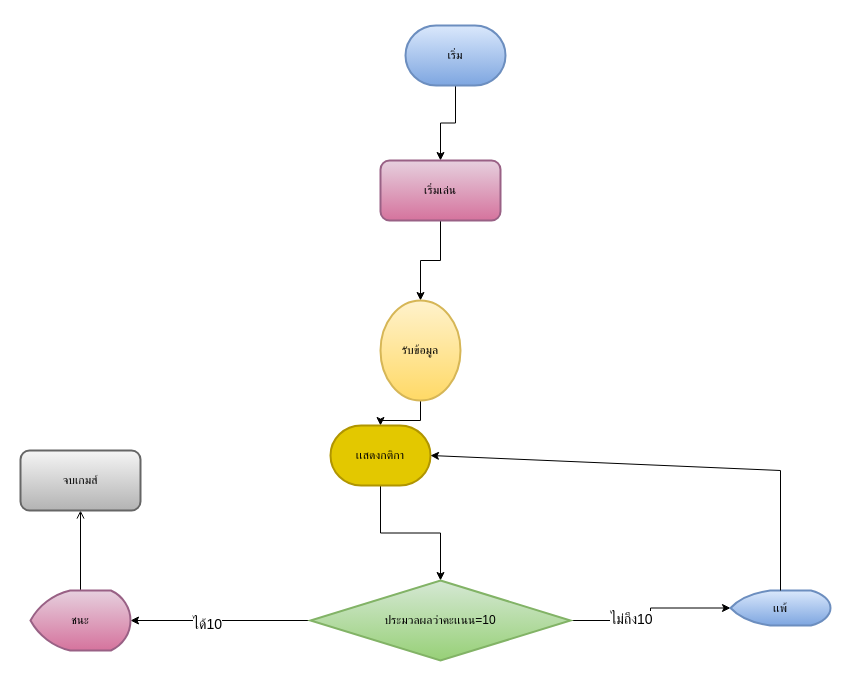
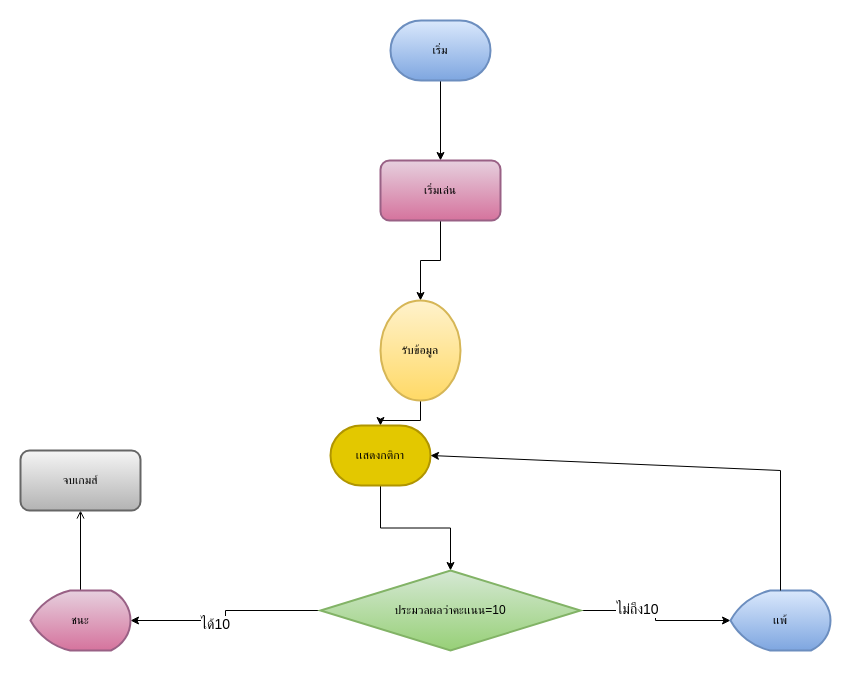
- <mxCell id="3" value="เริ่ม" style="strokeWidth=2;html=1;shape=mxgraph.flowchart.terminator;whiteSpace=wrap;fillColor=#dae8fc;gradientColor=#7ea6e0;strokeColor=#6c8ebf;" vertex="1" parent="1"><mxGeometry x="405" y="25" width="100" height="60" as="geometry" /></mxCell>
+ <mxCell id="3" value="เริ่ม" style="strokeWidth=2;html=1;shape=mxgraph.flowchart.terminator;whiteSpace=wrap;fillColor=#dae8fc;gradientColor=#7ea6e0;strokeColor=#6c8ebf;" vertex="1" parent="1"><mxGeometry x="390" y="20" width="100" height="60" as="geometry" /></mxCell>
- <mxCell id="17" value="เเพ้" style="strokeWidth=2;html=1;shape=mxgraph.flowchart.display;whiteSpace=wrap;fillColor=#dae8fc;gradientColor=#7ea6e0;strokeColor=#6c8ebf;" vertex="1" parent="1"><mxGeometry x="730" y="590" width="100" height="35" as="geometry" /></mxCell>
+ <mxCell id="17" value="เเพ้" style="strokeWidth=2;html=1;shape=mxgraph.flowchart.display;whiteSpace=wrap;fillColor=#dae8fc;gradientColor=#7ea6e0;strokeColor=#6c8ebf;" vertex="1" parent="1"><mxGeometry x="730" y="590" width="100" height="60" as="geometry" /></mxCell>
- <mxCell id="14" value="ประมวลผลว่าคะเเนน=10" style="rhombus;whiteSpace=wrap;html=1;fillColor=#d5e8d4;strokeColor=#82b366;strokeWidth=2;gradientColor=#97d077;" vertex="1" parent="1"><mxGeometry x="310" y="580" width="260" height="80" as="geometry" /></mxCell>
+ <mxCell id="14" value="ประมวลผลว่าคะเเนน=10" style="rhombus;whiteSpace=wrap;html=1;fillColor=#d5e8d4;strokeColor=#82b366;strokeWidth=2;gradientColor=#97d077;" vertex="1" parent="1"><mxGeometry x="320" y="570" width="260" height="80" as="geometry" /></mxCell>
